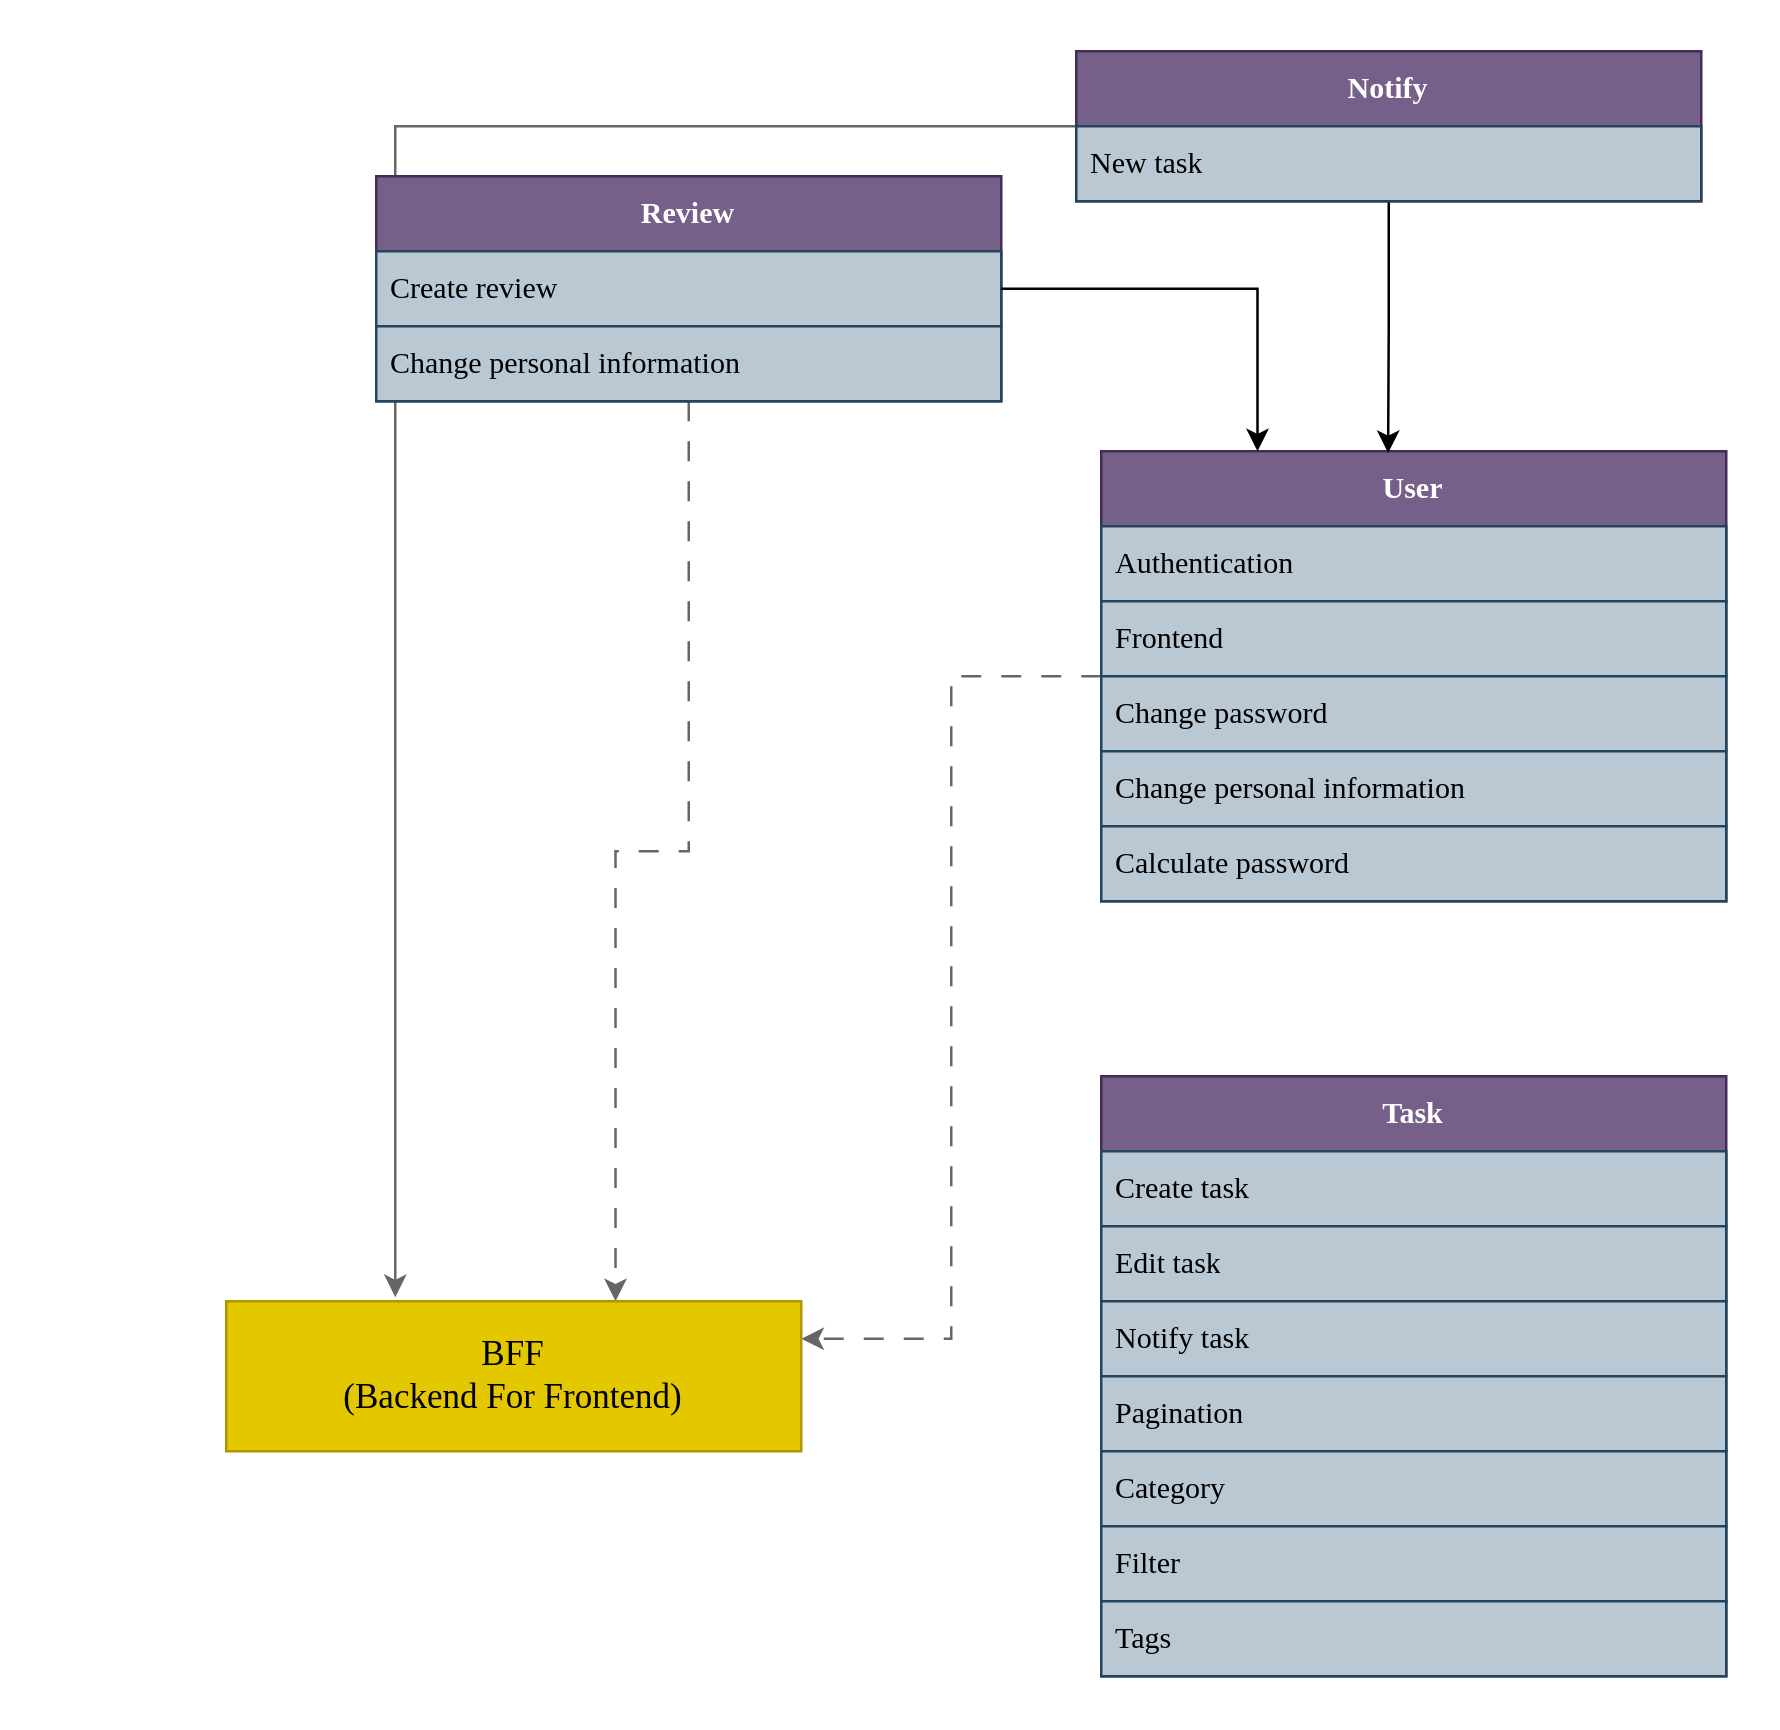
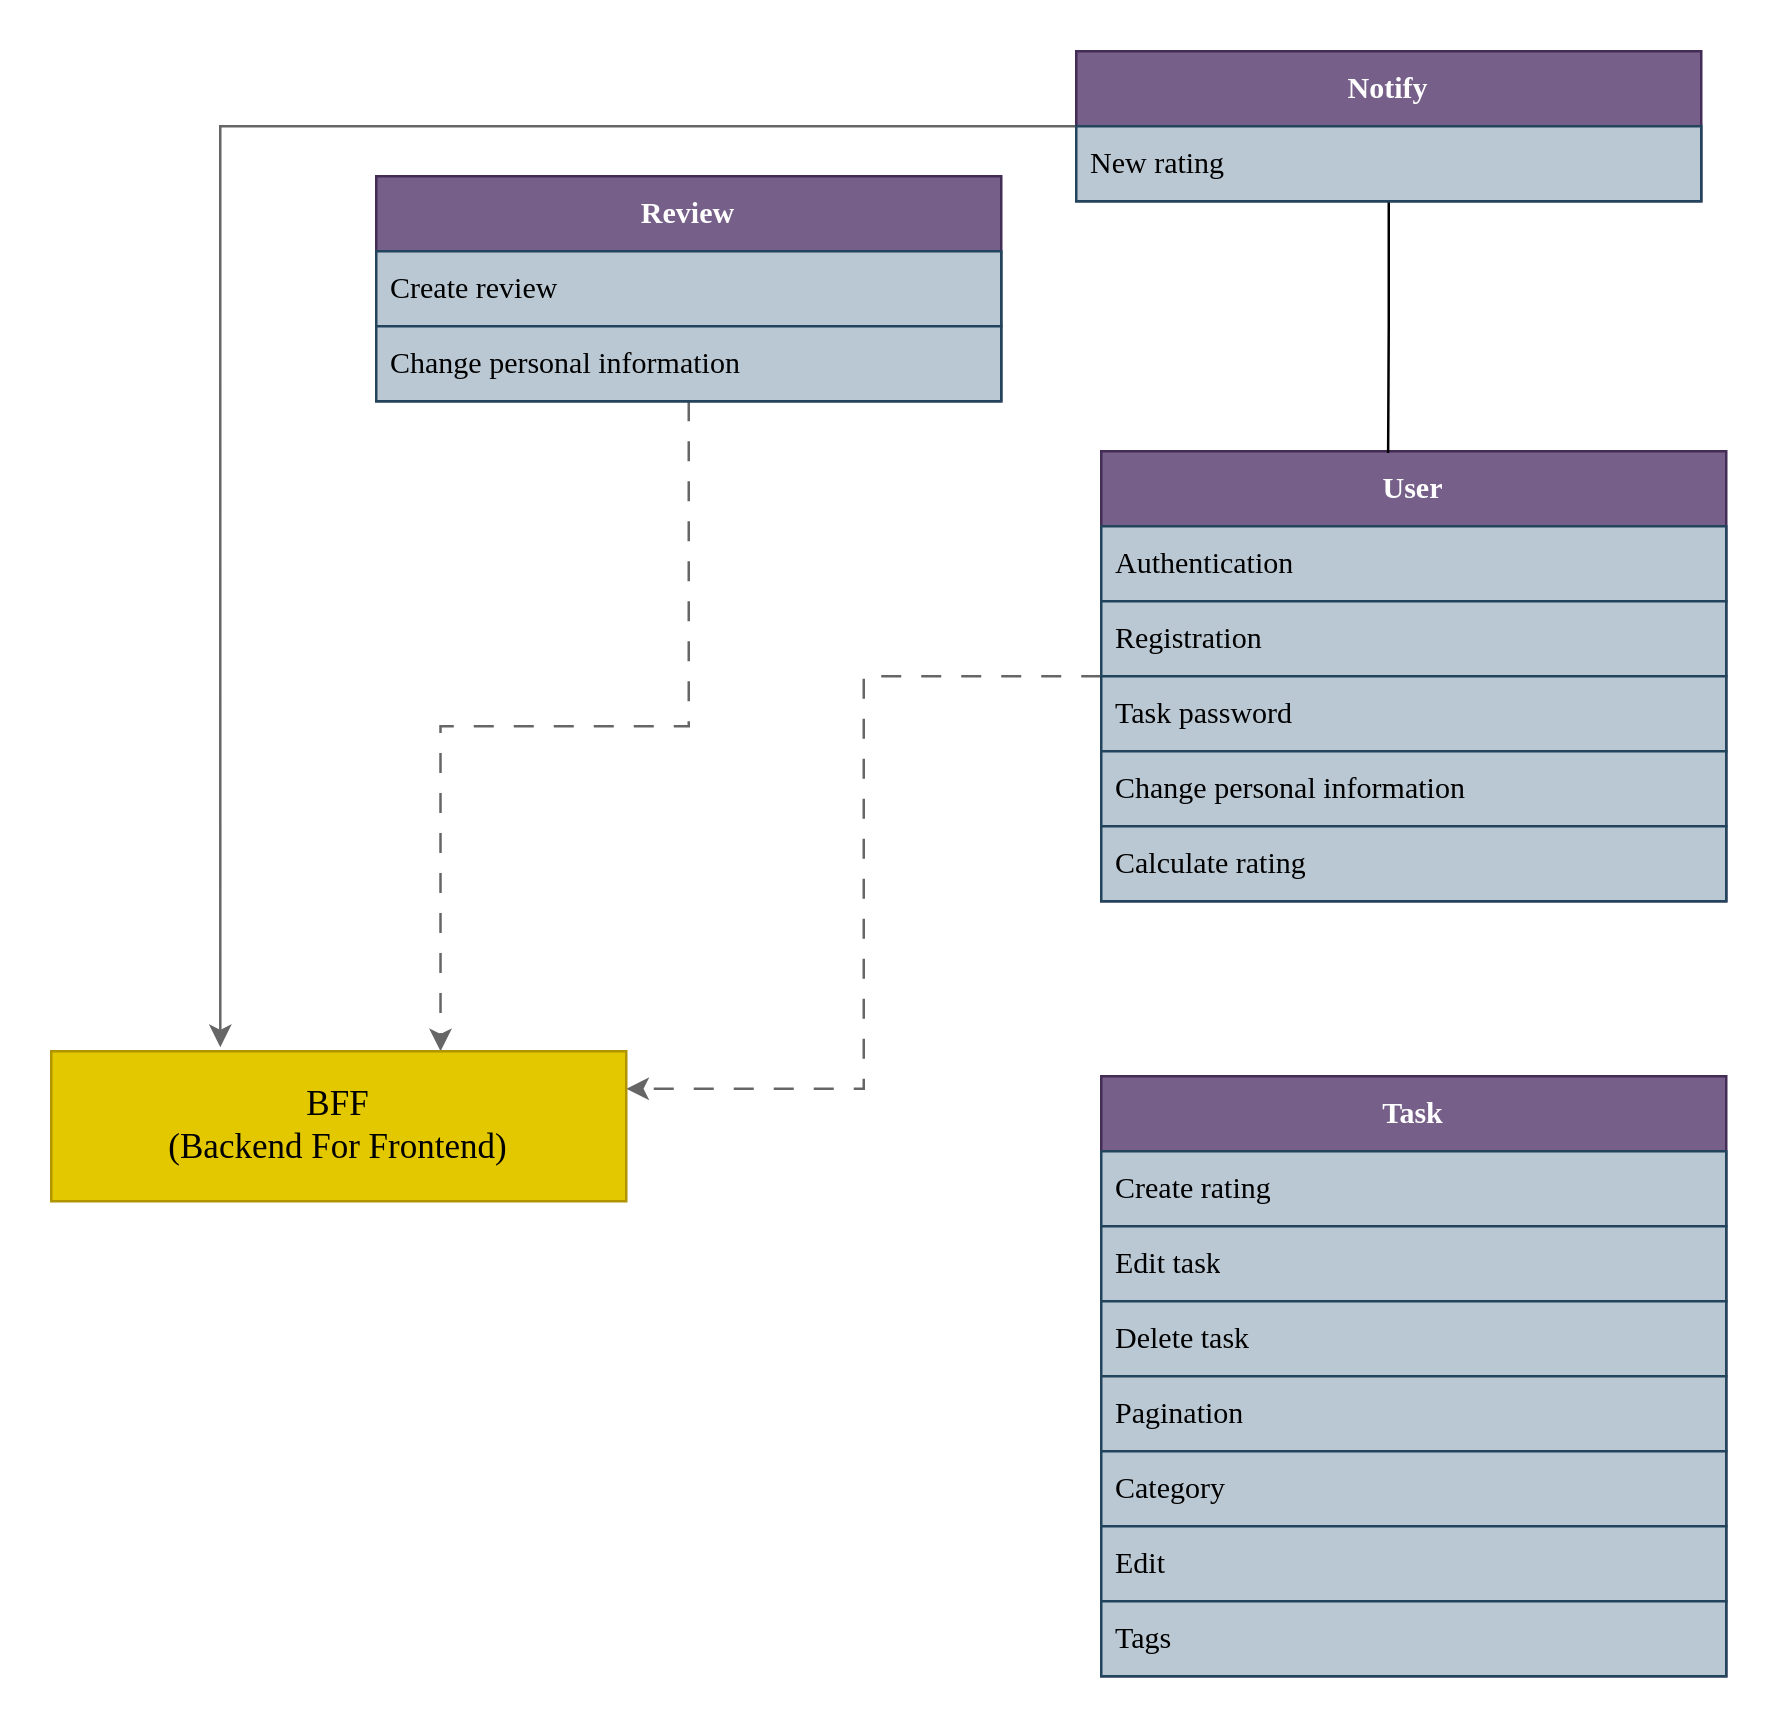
- <mxCell id="12" value="New task" style="text;strokeColor=#23445d;fillColor=#bac8d3;align=left;verticalAlign=middle;spacingLeft=4;spacingRight=4;overflow=hidden;points=[[0,0.5],[1,0.5]];portConstraint=eastwest;rotatable=0;whiteSpace=wrap;html=1;fontFamily=Verdana;glass=0;shadow=0;rounded=0;" parent="11" vertex="1"><mxGeometry y="30" width="250" height="30" as="geometry" /></mxCell>
+ <mxCell id="12" value="New rating" style="text;strokeColor=#23445d;fillColor=#bac8d3;align=left;verticalAlign=middle;spacingLeft=4;spacingRight=4;overflow=hidden;points=[[0,0.5],[1,0.5]];portConstraint=eastwest;rotatable=0;whiteSpace=wrap;html=1;fontFamily=Verdana;glass=0;shadow=0;rounded=0;" parent="11" vertex="1"><mxGeometry y="30" width="250" height="30" as="geometry" /></mxCell>
- <mxCell id="25" style="edgeStyle=orthogonalEdgeStyle;rounded=0;orthogonalLoop=1;jettySize=auto;html=1;entryX=0.25;entryY=0;entryDx=0;entryDy=0;" parent="1" source="23" target="3" edge="1"><mxGeometry relative="1" as="geometry" /></mxCell>
- <mxCell id="9" style="edgeStyle=orthogonalEdgeStyle;rounded=0;orthogonalLoop=1;jettySize=auto;html=1;entryX=0.459;entryY=0.004;entryDx=0;entryDy=0;entryPerimeter=0;" parent="1" source="11" target="3" edge="1"><mxGeometry relative="1" as="geometry" /></mxCell>
+ <mxCell id="9" style="edgeStyle=orthogonalEdgeStyle;rounded=0;orthogonalLoop=1;jettySize=auto;html=1;entryX=0.459;entryY=0.004;entryDx=0;entryDy=0;entryPerimeter=0;endArrow=none;" parent="1" source="11" target="3" edge="1"><mxGeometry relative="1" as="geometry" /></mxCell>
- <mxCell id="5" value="Frontend" style="text;strokeColor=#23445d;fillColor=#bac8d3;align=left;verticalAlign=middle;spacingLeft=4;spacingRight=4;overflow=hidden;points=[[0,0.5],[1,0.5]];portConstraint=eastwest;rotatable=0;whiteSpace=wrap;html=1;fontFamily=Verdana;glass=0;shadow=0;rounded=0;" parent="3" vertex="1"><mxGeometry y="60" width="250" height="30" as="geometry" /></mxCell>
+ <mxCell id="5" value="Registration" style="text;strokeColor=#23445d;fillColor=#bac8d3;align=left;verticalAlign=middle;spacingLeft=4;spacingRight=4;overflow=hidden;points=[[0,0.5],[1,0.5]];portConstraint=eastwest;rotatable=0;whiteSpace=wrap;html=1;fontFamily=Verdana;glass=0;shadow=0;rounded=0;" parent="3" vertex="1"><mxGeometry y="60" width="250" height="30" as="geometry" /></mxCell>
- <mxCell id="6" value="Change password" style="text;strokeColor=#23445d;fillColor=#bac8d3;align=left;verticalAlign=middle;spacingLeft=4;spacingRight=4;overflow=hidden;points=[[0,0.5],[1,0.5]];portConstraint=eastwest;rotatable=0;whiteSpace=wrap;html=1;fontFamily=Verdana;glass=0;shadow=0;rounded=0;" parent="3" vertex="1"><mxGeometry y="90" width="250" height="30" as="geometry" /></mxCell>
+ <mxCell id="6" value="Task password" style="text;strokeColor=#23445d;fillColor=#bac8d3;align=left;verticalAlign=middle;spacingLeft=4;spacingRight=4;overflow=hidden;points=[[0,0.5],[1,0.5]];portConstraint=eastwest;rotatable=0;whiteSpace=wrap;html=1;fontFamily=Verdana;glass=0;shadow=0;rounded=0;" parent="3" vertex="1"><mxGeometry y="90" width="250" height="30" as="geometry" /></mxCell>
- <mxCell id="8" value="Calculate password" style="text;strokeColor=#23445d;fillColor=#bac8d3;align=left;verticalAlign=middle;spacingLeft=4;spacingRight=4;overflow=hidden;points=[[0,0.5],[1,0.5]];portConstraint=eastwest;rotatable=0;whiteSpace=wrap;html=1;fontFamily=Verdana;rounded=0;glass=0;shadow=0;" parent="3" vertex="1"><mxGeometry y="150" width="250" height="30" as="geometry" /></mxCell>
+ <mxCell id="8" value="Calculate rating" style="text;strokeColor=#23445d;fillColor=#bac8d3;align=left;verticalAlign=middle;spacingLeft=4;spacingRight=4;overflow=hidden;points=[[0,0.5],[1,0.5]];portConstraint=eastwest;rotatable=0;whiteSpace=wrap;html=1;fontFamily=Verdana;rounded=0;glass=0;shadow=0;" parent="3" vertex="1"><mxGeometry y="150" width="250" height="30" as="geometry" /></mxCell>
- <mxCell id="14" value="Create task" style="text;strokeColor=#23445d;fillColor=#bac8d3;align=left;verticalAlign=middle;spacingLeft=4;spacingRight=4;overflow=hidden;points=[[0,0.5],[1,0.5]];portConstraint=eastwest;rotatable=0;whiteSpace=wrap;html=1;fontFamily=Verdana;glass=0;shadow=0;rounded=0;" parent="13" vertex="1"><mxGeometry y="30" width="250" height="30" as="geometry" /></mxCell>
+ <mxCell id="14" value="Create rating" style="text;strokeColor=#23445d;fillColor=#bac8d3;align=left;verticalAlign=middle;spacingLeft=4;spacingRight=4;overflow=hidden;points=[[0,0.5],[1,0.5]];portConstraint=eastwest;rotatable=0;whiteSpace=wrap;html=1;fontFamily=Verdana;glass=0;shadow=0;rounded=0;" parent="13" vertex="1"><mxGeometry y="30" width="250" height="30" as="geometry" /></mxCell>
- <mxCell id="16" value="Notify task" style="text;strokeColor=#23445d;fillColor=#bac8d3;align=left;verticalAlign=middle;spacingLeft=4;spacingRight=4;overflow=hidden;points=[[0,0.5],[1,0.5]];portConstraint=eastwest;rotatable=0;whiteSpace=wrap;html=1;fontFamily=Verdana;glass=0;shadow=0;rounded=0;" parent="13" vertex="1"><mxGeometry y="90" width="250" height="30" as="geometry" /></mxCell>
+ <mxCell id="16" value="Delete task" style="text;strokeColor=#23445d;fillColor=#bac8d3;align=left;verticalAlign=middle;spacingLeft=4;spacingRight=4;overflow=hidden;points=[[0,0.5],[1,0.5]];portConstraint=eastwest;rotatable=0;whiteSpace=wrap;html=1;fontFamily=Verdana;glass=0;shadow=0;rounded=0;" parent="13" vertex="1"><mxGeometry y="90" width="250" height="30" as="geometry" /></mxCell>
- <mxCell id="26" value="BFF&lt;br style=&quot;font-size: 14px;&quot;&gt;(Backend For Frontend)" style="rounded=0;whiteSpace=wrap;html=1;fontFamily=Verdana;fontSize=14;fillColor=#e3c800;fontColor=#000000;strokeColor=#B09500;" parent="1" vertex="1"><mxGeometry x="90" y="520" width="230" height="60" as="geometry" /></mxCell>
+ <mxCell id="26" value="BFF&lt;br style=&quot;font-size: 14px;&quot;&gt;(Backend For Frontend)" style="rounded=0;whiteSpace=wrap;html=1;fontFamily=Verdana;fontSize=14;fillColor=#e3c800;fontColor=#000000;strokeColor=#B09500;" parent="1" vertex="1"><mxGeometry x="20" y="420" width="230" height="60" as="geometry" /></mxCell>
- <mxCell id="19" value="Filter" style="text;strokeColor=#23445d;fillColor=#bac8d3;align=left;verticalAlign=middle;spacingLeft=4;spacingRight=4;overflow=hidden;points=[[0,0.5],[1,0.5]];portConstraint=eastwest;rotatable=0;whiteSpace=wrap;html=1;fontFamily=Verdana;glass=0;shadow=0;rounded=0;" parent="13" vertex="1"><mxGeometry y="180" width="250" height="30" as="geometry" /></mxCell>
+ <mxCell id="19" value="Edit" style="text;strokeColor=#23445d;fillColor=#bac8d3;align=left;verticalAlign=middle;spacingLeft=4;spacingRight=4;overflow=hidden;points=[[0,0.5],[1,0.5]];portConstraint=eastwest;rotatable=0;whiteSpace=wrap;html=1;fontFamily=Verdana;glass=0;shadow=0;rounded=0;" parent="13" vertex="1"><mxGeometry y="180" width="250" height="30" as="geometry" /></mxCell>
